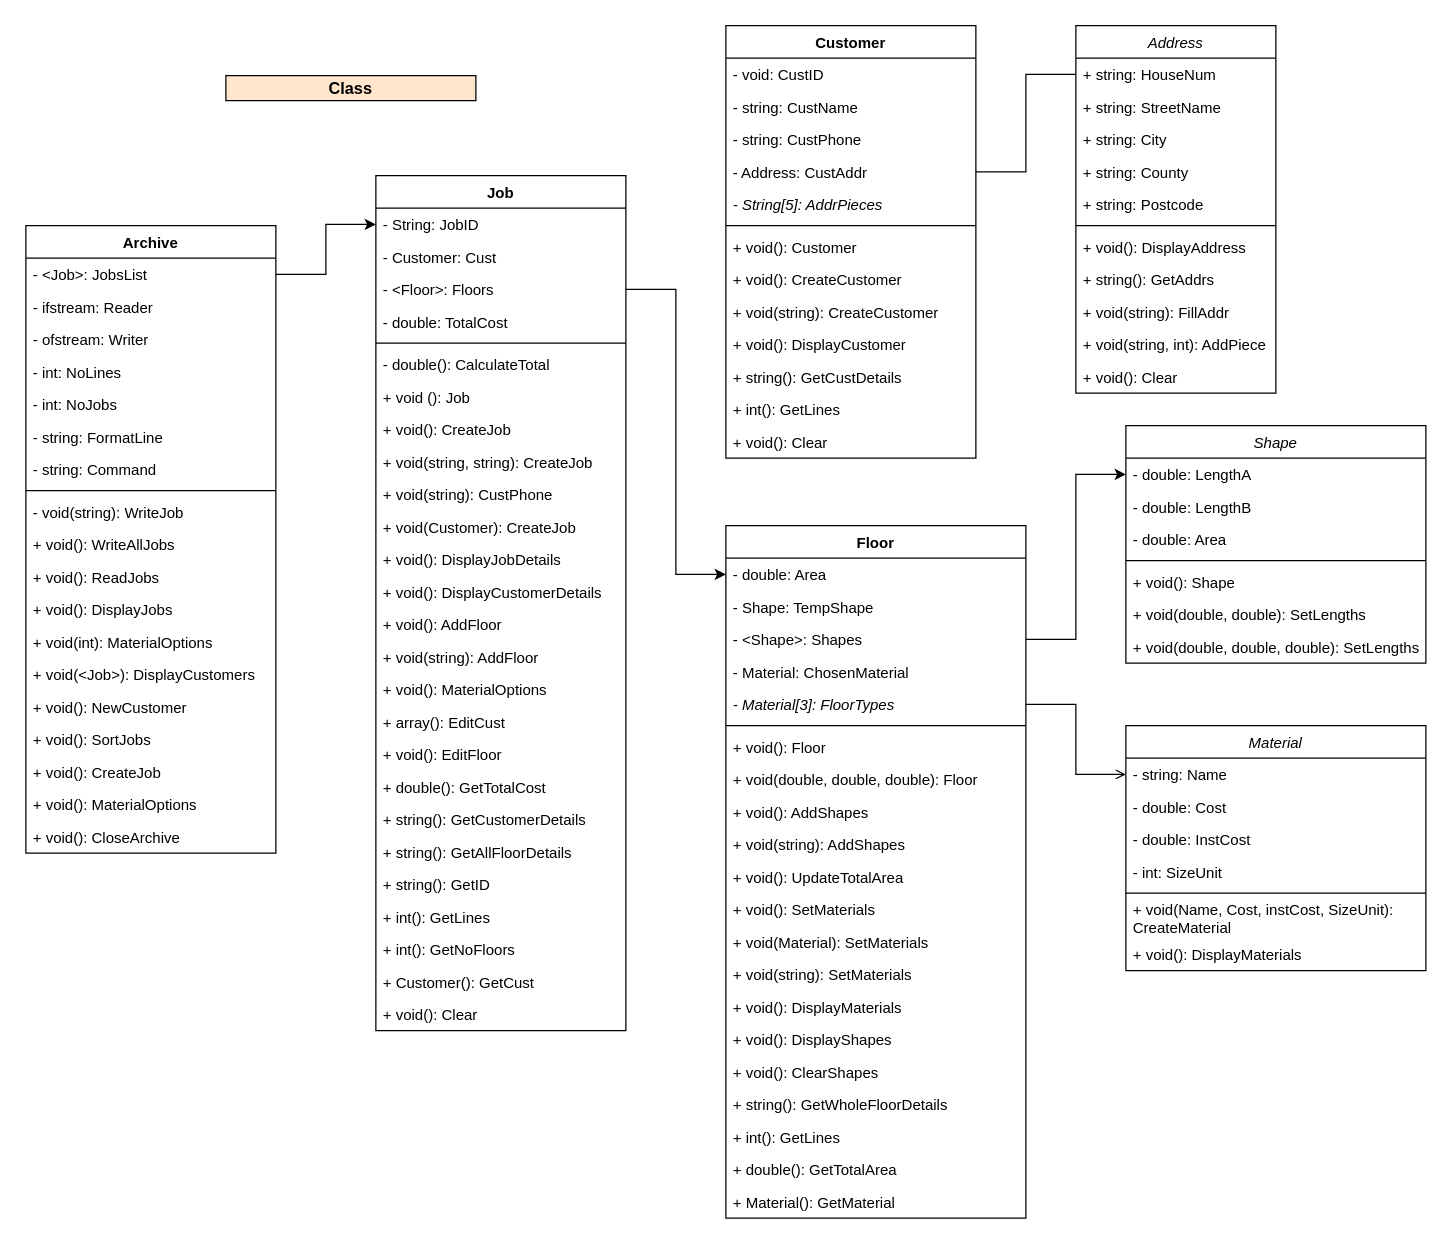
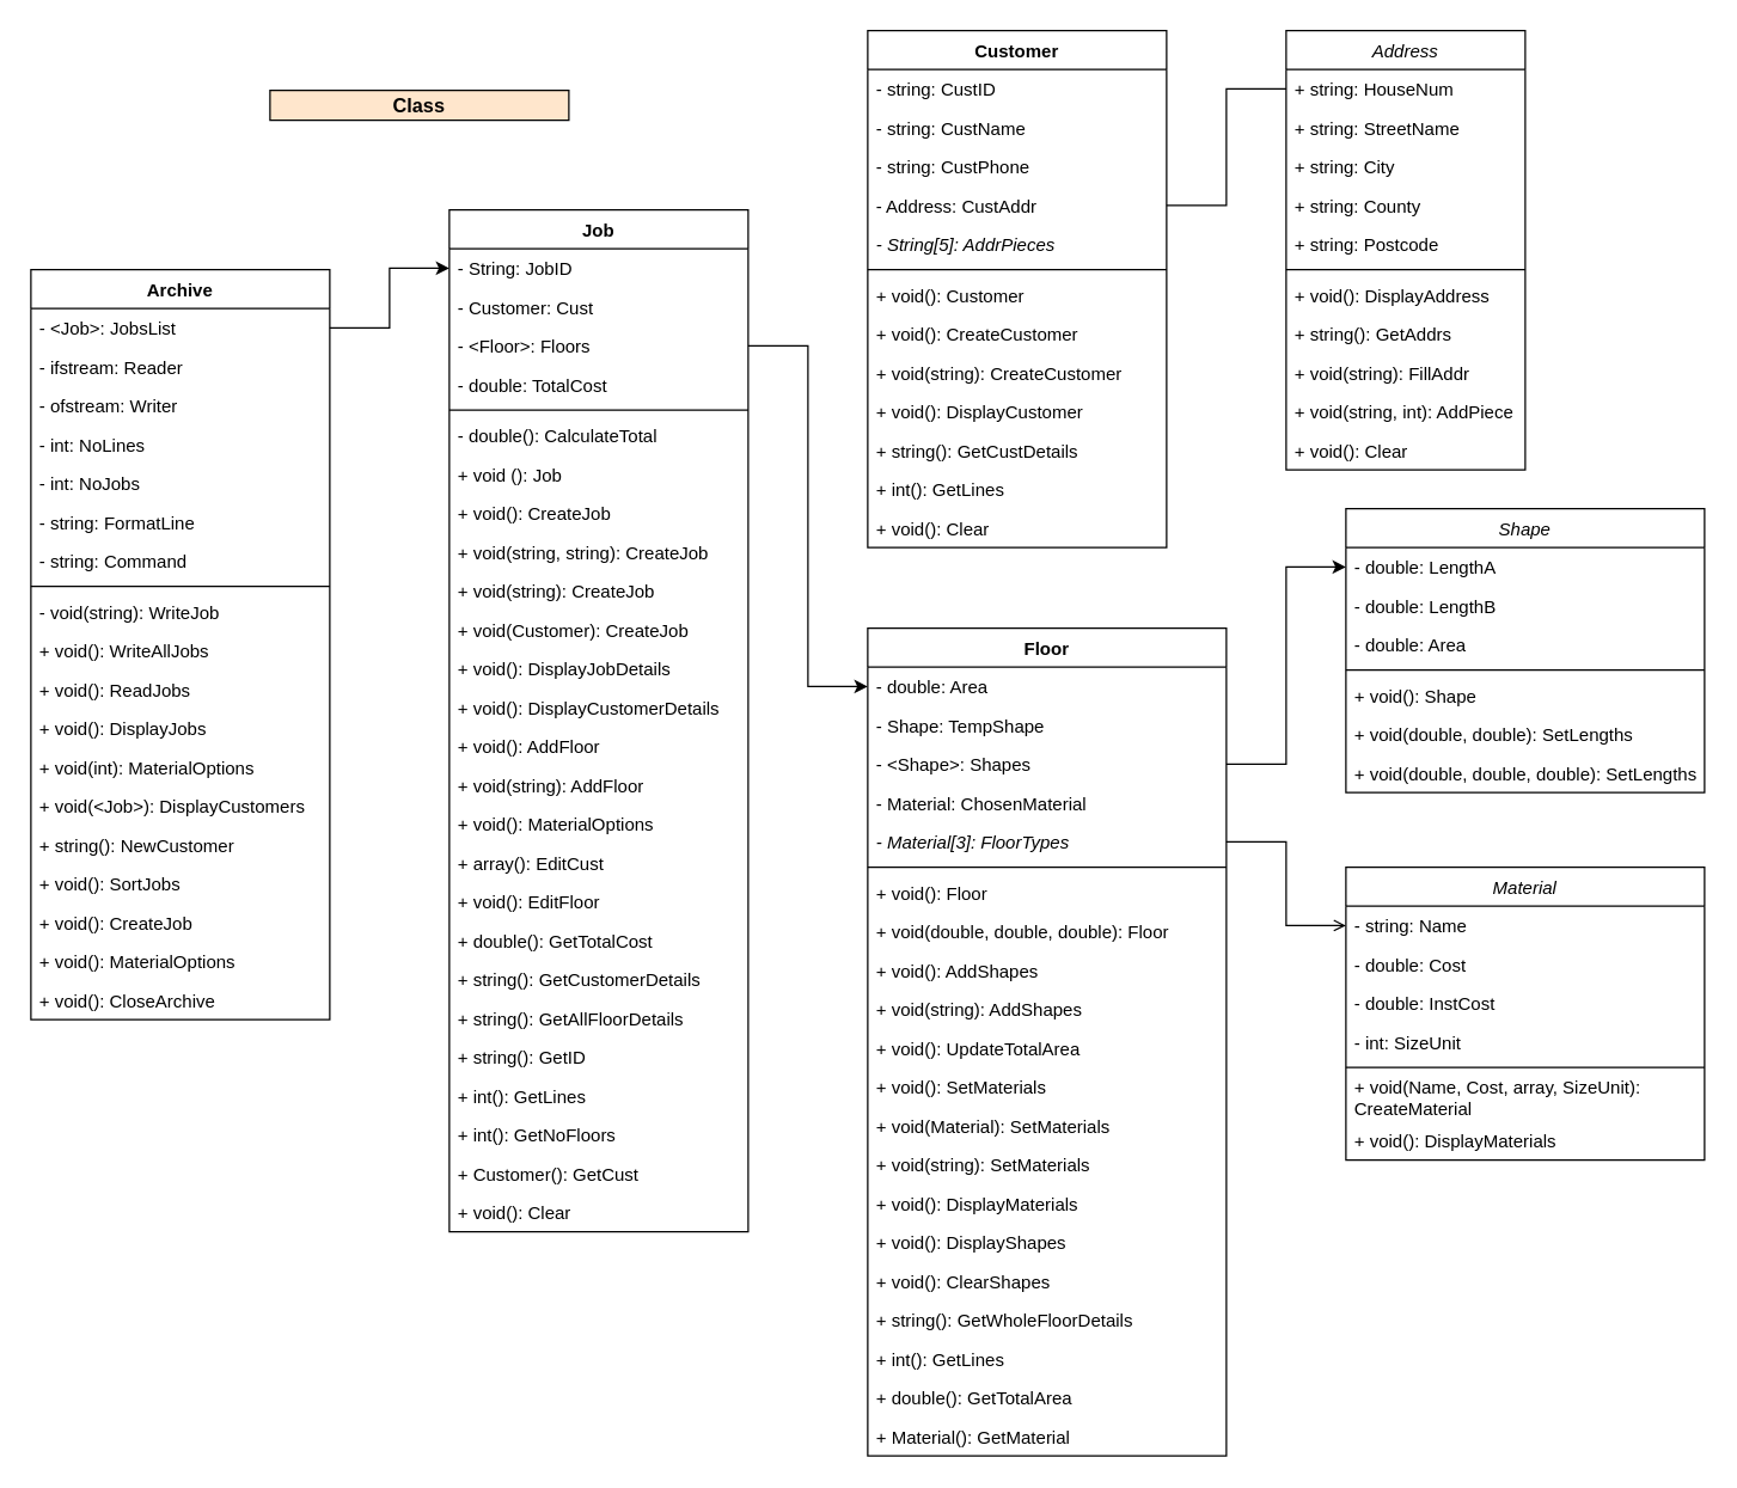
- <mxCell id="33" value="- void: CustID" style="text;strokeColor=none;fillColor=none;align=left;verticalAlign=top;spacingLeft=4;spacingRight=4;overflow=hidden;rotatable=0;points=[[0,0.5],[1,0.5]];portConstraint=eastwest;" parent="32" vertex="1"><mxGeometry y="26" width="200" height="26" as="geometry" /></mxCell>
+ <mxCell id="33" value="- string: CustID" style="text;strokeColor=none;fillColor=none;align=left;verticalAlign=top;spacingLeft=4;spacingRight=4;overflow=hidden;rotatable=0;points=[[0,0.5],[1,0.5]];portConstraint=eastwest;" parent="32" vertex="1"><mxGeometry y="26" width="200" height="26" as="geometry" /></mxCell>
- <mxCell id="56" value="+ void(string): CustPhone" style="text;strokeColor=none;fillColor=none;align=left;verticalAlign=top;spacingLeft=4;spacingRight=4;overflow=hidden;rotatable=0;points=[[0,0.5],[1,0.5]];portConstraint=eastwest;" parent="46" vertex="1"><mxGeometry y="242" width="200" height="26" as="geometry" /></mxCell>
+ <mxCell id="56" value="+ void(string): CreateJob" style="text;strokeColor=none;fillColor=none;align=left;verticalAlign=top;spacingLeft=4;spacingRight=4;overflow=hidden;rotatable=0;points=[[0,0.5],[1,0.5]];portConstraint=eastwest;" parent="46" vertex="1"><mxGeometry y="242" width="200" height="26" as="geometry" /></mxCell>
- <mxCell id="103" value="+ void(): NewCustomer" style="text;strokeColor=none;fillColor=none;align=left;verticalAlign=top;spacingLeft=4;spacingRight=4;overflow=hidden;rotatable=0;points=[[0,0.5],[1,0.5]];portConstraint=eastwest;" parent="88" vertex="1"><mxGeometry y="372" width="200" height="26" as="geometry" /></mxCell>
+ <mxCell id="103" value="+ string(): NewCustomer" style="text;strokeColor=none;fillColor=none;align=left;verticalAlign=top;spacingLeft=4;spacingRight=4;overflow=hidden;rotatable=0;points=[[0,0.5],[1,0.5]];portConstraint=eastwest;" parent="88" vertex="1"><mxGeometry y="372" width="200" height="26" as="geometry" /></mxCell>
- <mxCell id="30" value="+ void(Name, Cost, instCost, SizeUnit): &#10;CreateMaterial" style="text;strokeColor=none;fillColor=none;align=left;verticalAlign=middle;spacingLeft=4;spacingRight=4;overflow=hidden;rotatable=0;points=[[0,0.5],[1,0.5]];portConstraint=eastwest;" parent="24" vertex="1"><mxGeometry y="138" width="240" height="32" as="geometry" /></mxCell>
+ <mxCell id="30" value="+ void(Name, Cost, array, SizeUnit): &#10;CreateMaterial" style="text;strokeColor=none;fillColor=none;align=left;verticalAlign=middle;spacingLeft=4;spacingRight=4;overflow=hidden;rotatable=0;points=[[0,0.5],[1,0.5]];portConstraint=eastwest;" parent="24" vertex="1"><mxGeometry y="138" width="240" height="32" as="geometry" /></mxCell>
